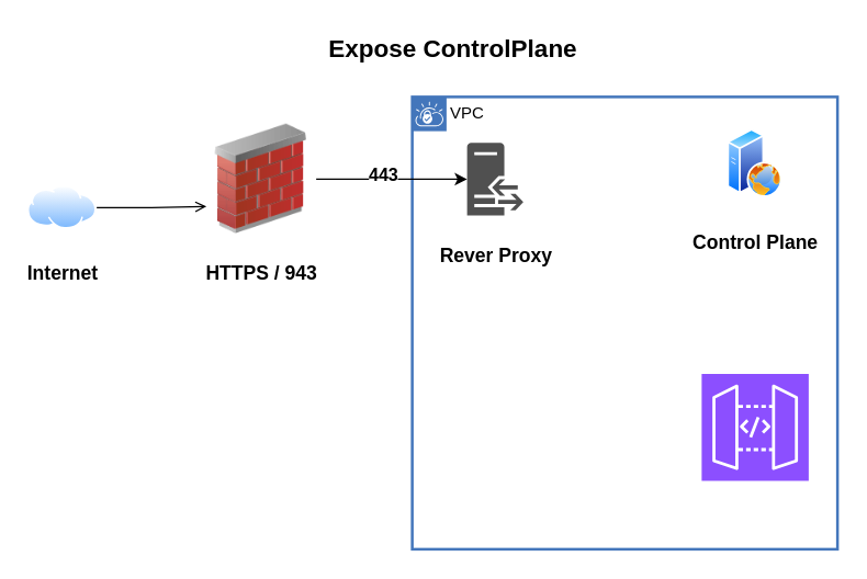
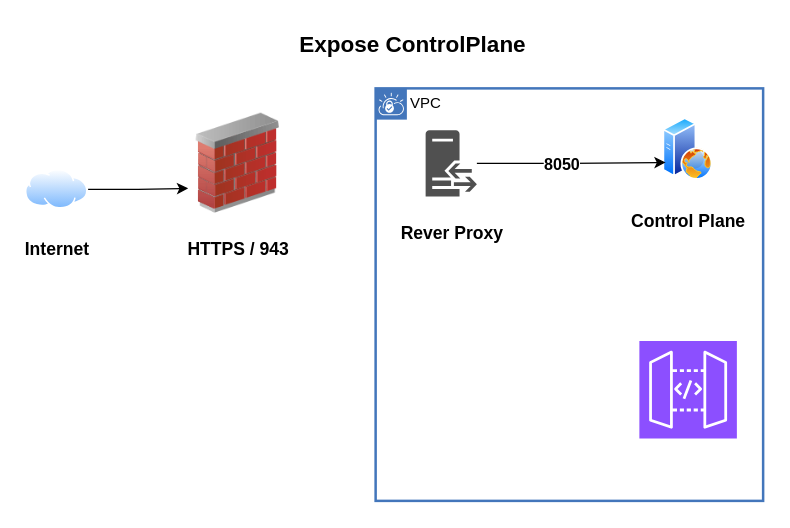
- <mxCell id="5" style="edgeStyle=orthogonalEdgeStyle;rounded=0;orthogonalLoop=1;jettySize=auto;html=1;" edge="1" parent="1" source="7" target="10"><mxGeometry relative="1" as="geometry" /></mxCell>
- <mxCell id="6" value="&lt;h3&gt;443&lt;/h3&gt;" style="edgeLabel;html=1;align=center;verticalAlign=middle;resizable=0;points=[];" vertex="1" connectable="0" parent="5"><mxGeometry x="-0.127" y="4" relative="1" as="geometry"><mxPoint as="offset" /></mxGeometry></mxCell>
+ <mxCell id="8" style="edgeStyle=orthogonalEdgeStyle;rounded=0;orthogonalLoop=1;jettySize=auto;html=1;entryX=0;entryY=0.75;entryDx=0;entryDy=0;" edge="1" parent="1" source="10" target="3"><mxGeometry relative="1" as="geometry" /></mxCell>
+ <mxCell id="9" value="&lt;h3&gt;8050&lt;/h3&gt;" style="edgeLabel;html=1;align=center;verticalAlign=middle;resizable=0;points=[];" vertex="1" connectable="0" parent="8"><mxGeometry x="-0.111" relative="1" as="geometry"><mxPoint as="offset" /></mxGeometry></mxCell>
- <mxCell id="11" style="edgeStyle=orthogonalEdgeStyle;rounded=0;orthogonalLoop=1;jettySize=auto;html=1;entryX=0;entryY=0.75;entryDx=0;entryDy=0;endArrow=open;" edge="1" parent="1" source="12" target="7"><mxGeometry relative="1" as="geometry" /></mxCell>
+ <mxCell id="11" style="edgeStyle=orthogonalEdgeStyle;rounded=0;orthogonalLoop=1;jettySize=auto;html=1;entryX=0;entryY=0.75;entryDx=0;entryDy=0;" edge="1" parent="1" source="12" target="7"><mxGeometry relative="1" as="geometry" /></mxCell>
